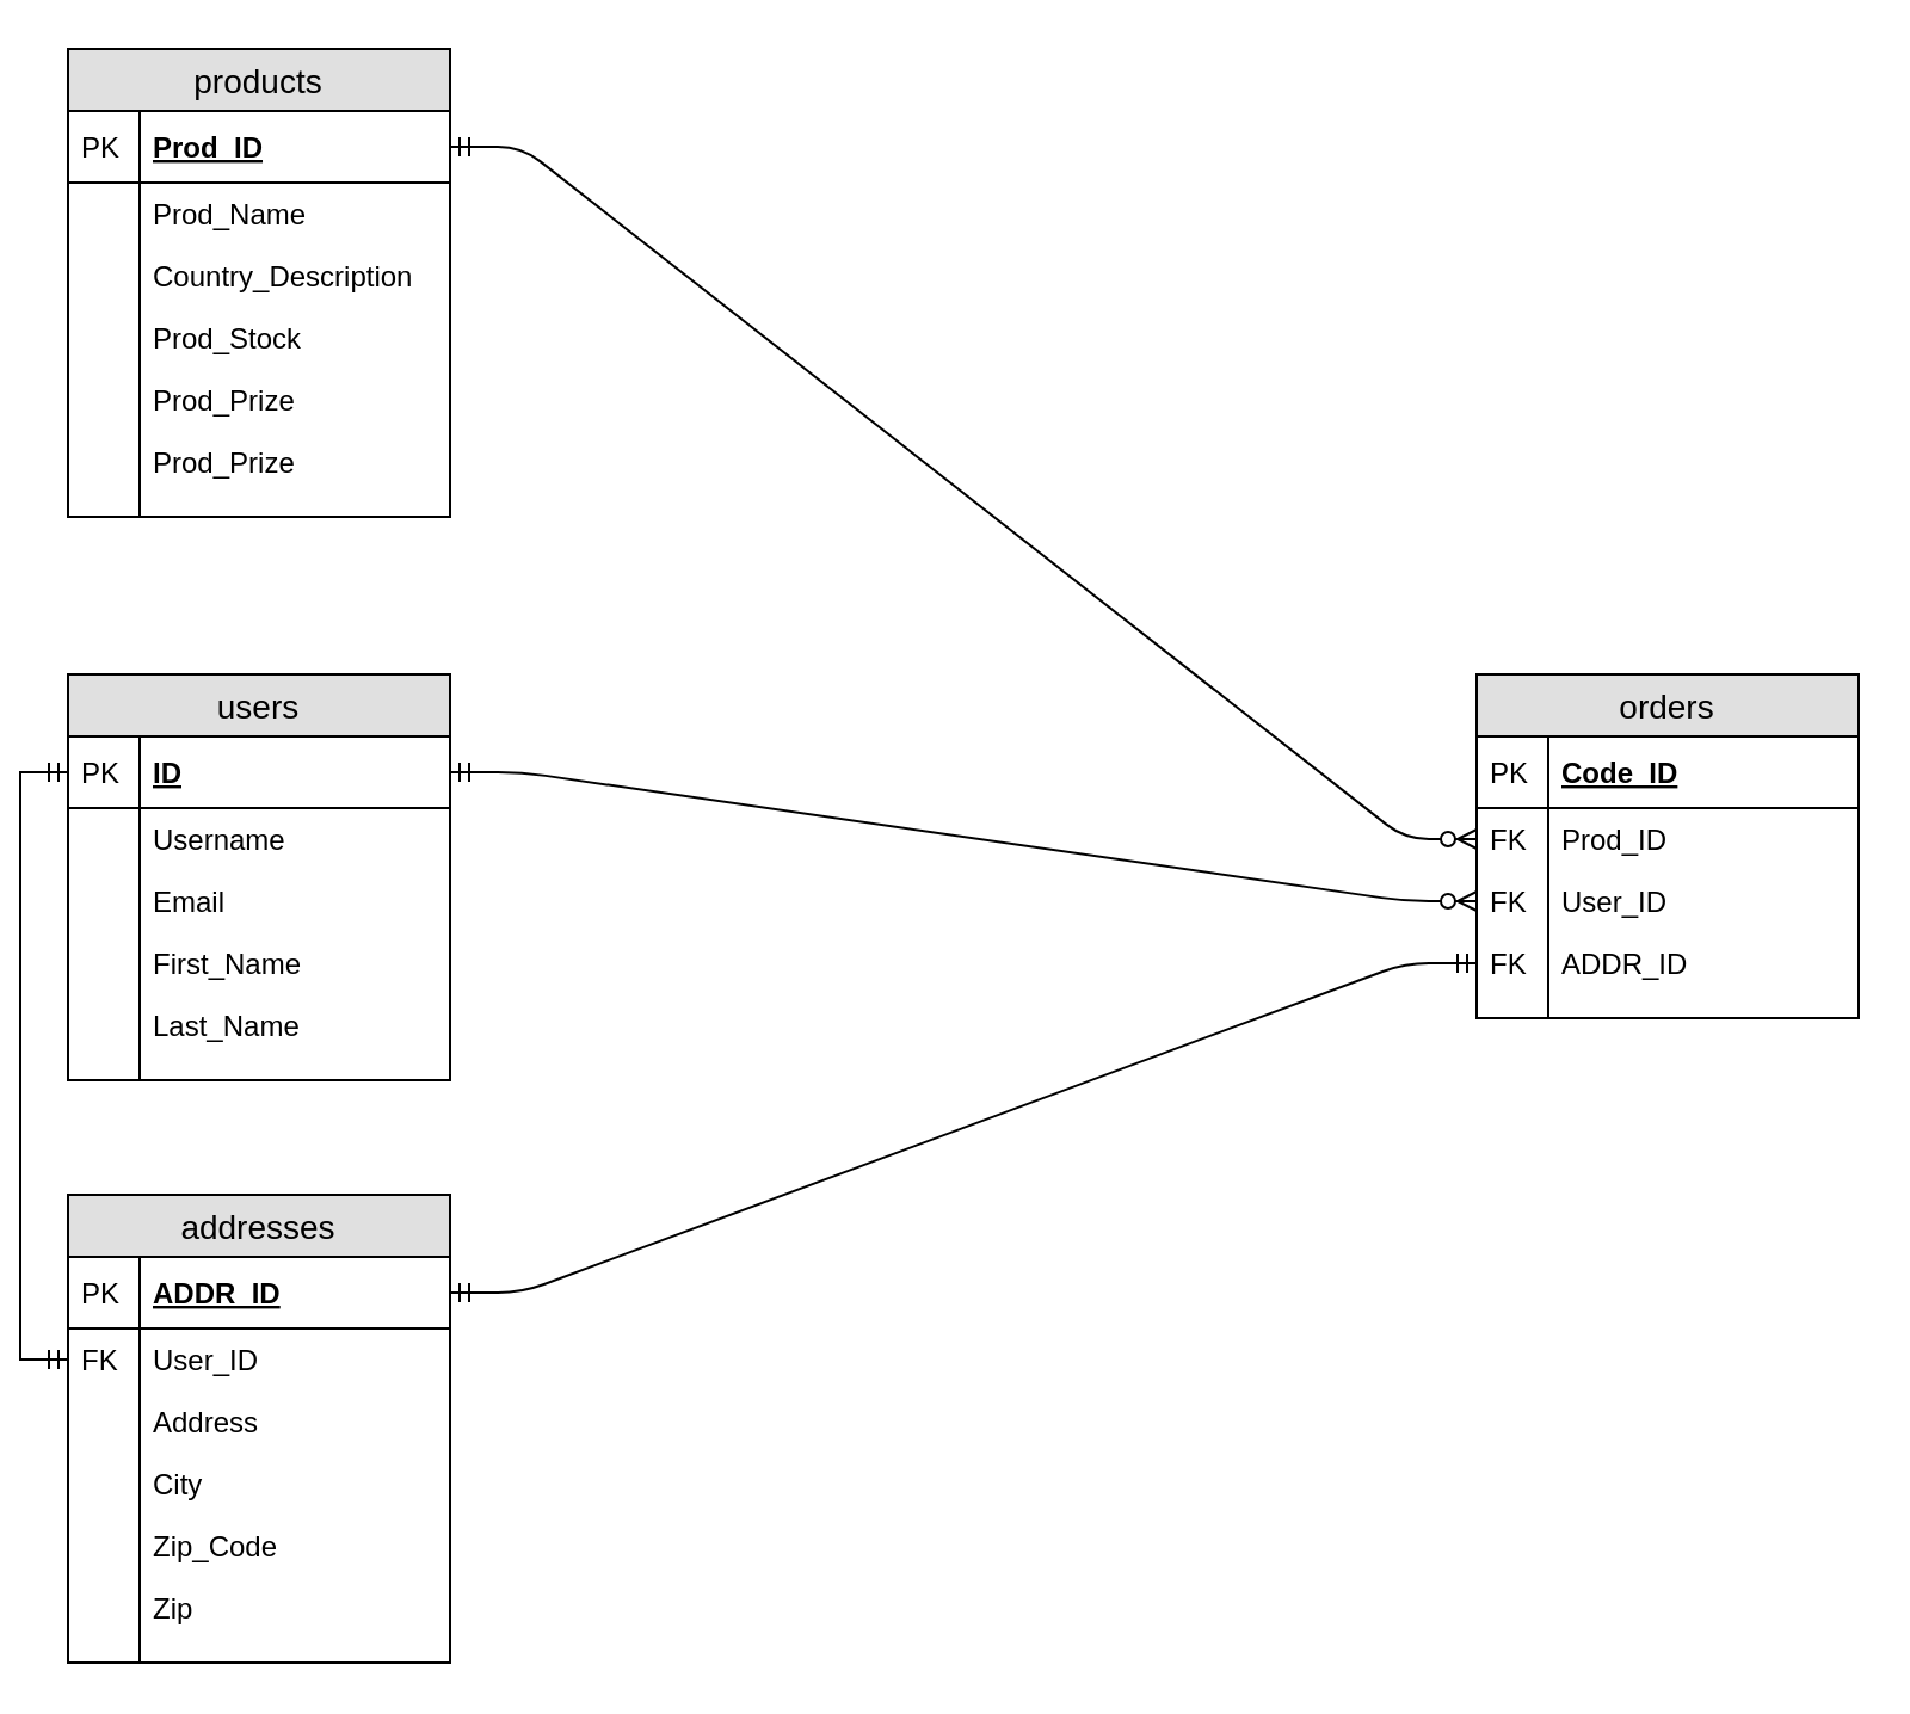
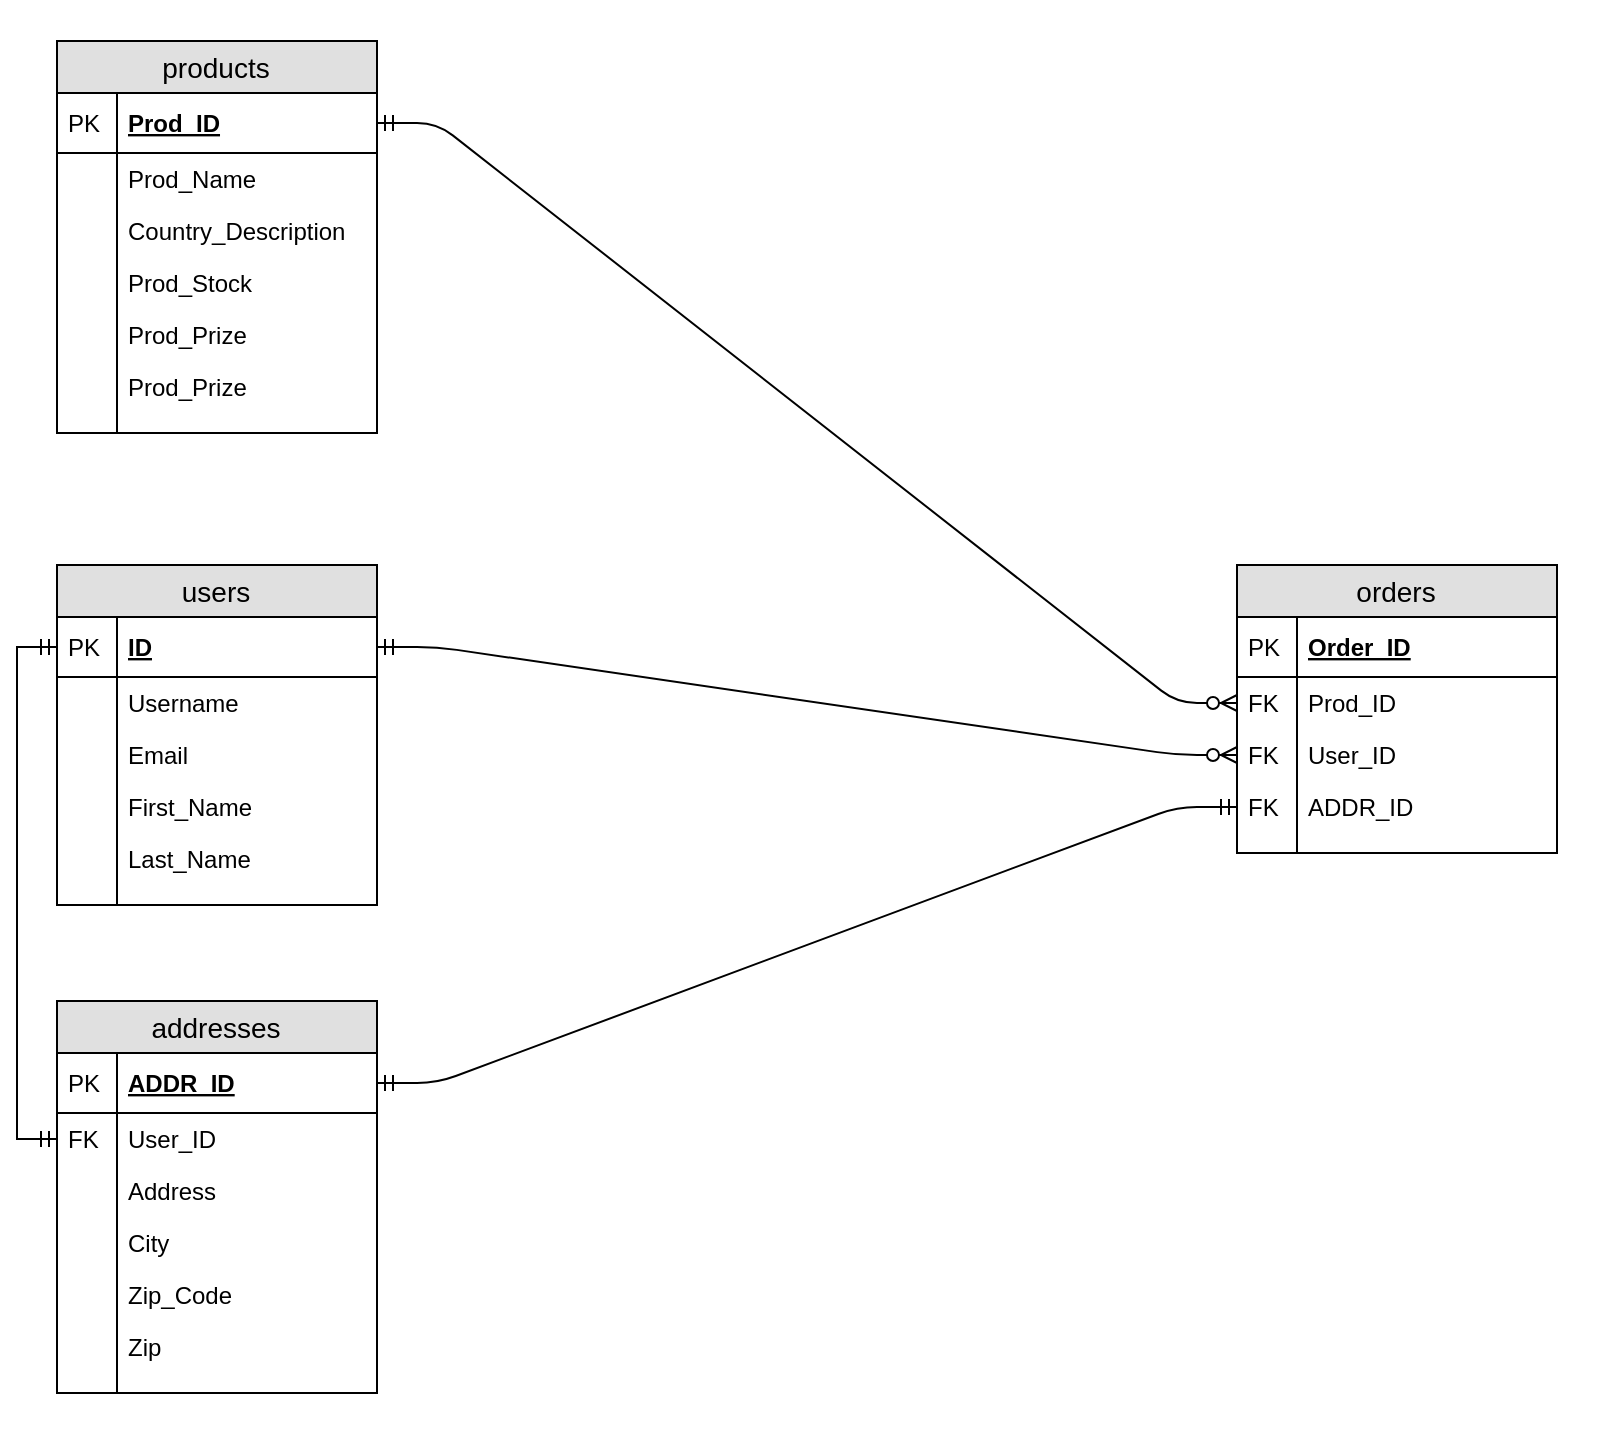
- <mxCell id="44" value="Code_ID" style="shape=partialRectangle;top=0;left=0;right=0;bottom=1;align=left;verticalAlign=middle;fillColor=none;spacingLeft=34;spacingRight=4;overflow=hidden;rotatable=0;points=[[0,0.5],[1,0.5]];portConstraint=eastwest;dropTarget=0;fontStyle=5;fontSize=12;" parent="43" vertex="1"><mxGeometry y="26" width="160" height="30" as="geometry" /></mxCell>
+ <mxCell id="44" value="Order_ID" style="shape=partialRectangle;top=0;left=0;right=0;bottom=1;align=left;verticalAlign=middle;fillColor=none;spacingLeft=34;spacingRight=4;overflow=hidden;rotatable=0;points=[[0,0.5],[1,0.5]];portConstraint=eastwest;dropTarget=0;fontStyle=5;fontSize=12;" parent="43" vertex="1"><mxGeometry y="26" width="160" height="30" as="geometry" /></mxCell>
